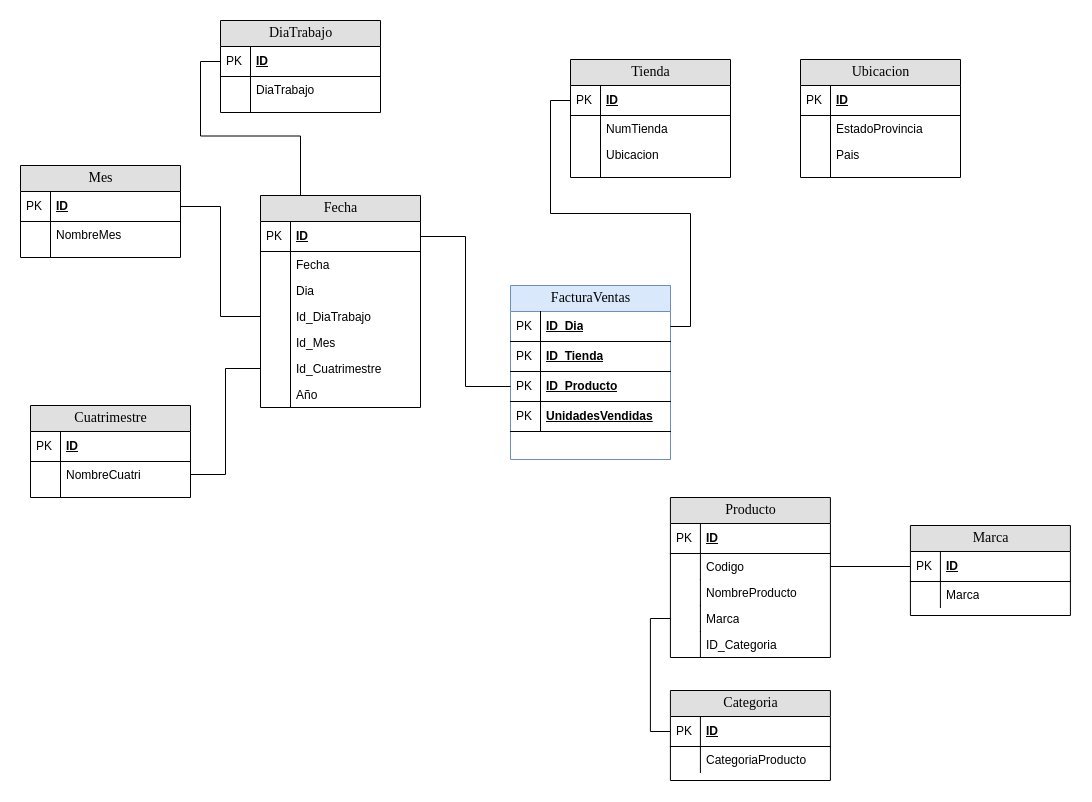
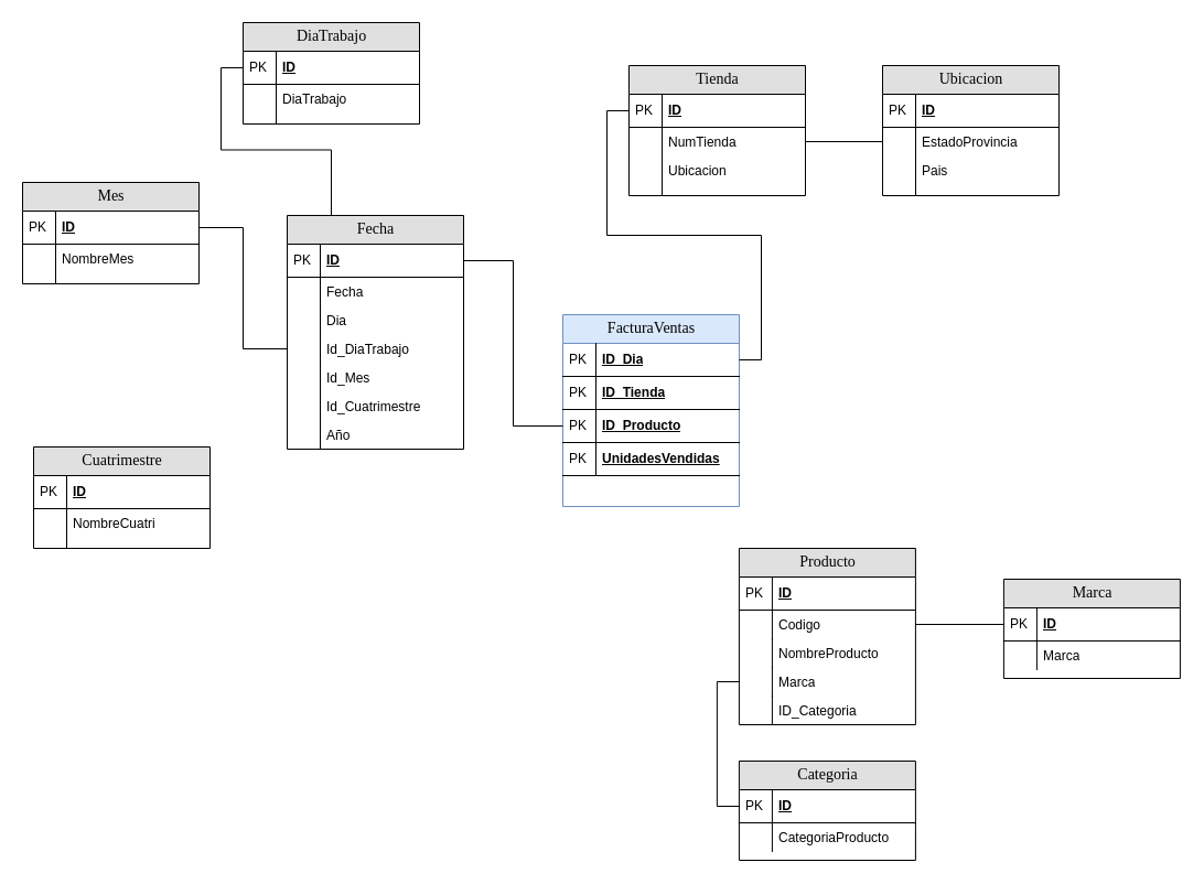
+ <mxCell id="93" style="edgeStyle=orthogonalEdgeStyle;rounded=0;orthogonalLoop=1;jettySize=auto;html=1;exitX=1;exitY=0.5;exitDx=0;exitDy=0;endArrow=none;endFill=0;" edge="1" parent="1" source="5" target="53"><mxGeometry relative="1" as="geometry" /></mxCell>
- <mxCell id="81" style="edgeStyle=orthogonalEdgeStyle;rounded=0;orthogonalLoop=1;jettySize=auto;html=1;entryX=1;entryY=0.5;entryDx=0;entryDy=0;endArrow=none;endFill=0;" edge="1" parent="1" source="23" target="46"><mxGeometry relative="1" as="geometry" /></mxCell>
